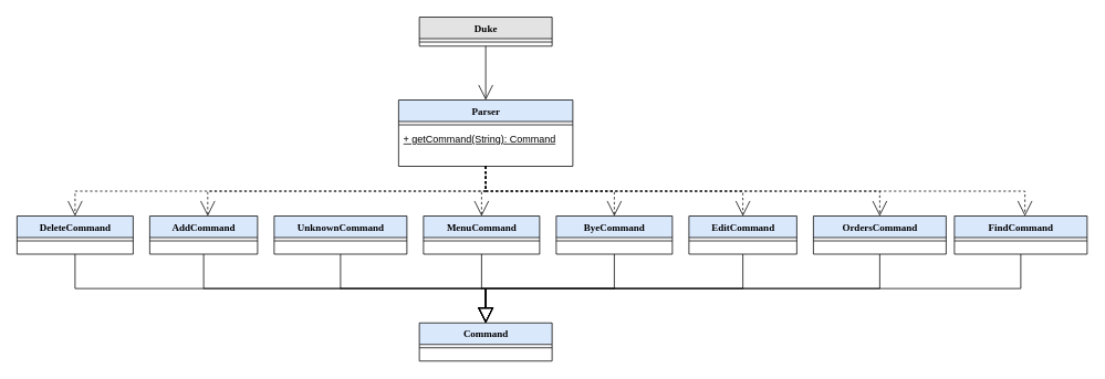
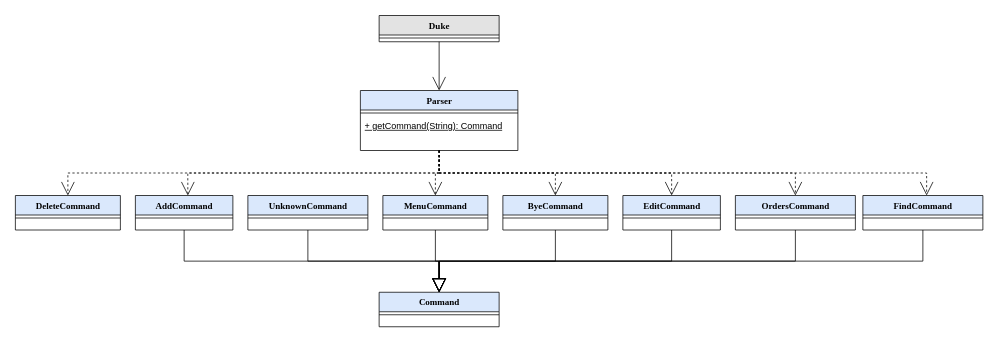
- <mxCell id="33" value="" style="endArrow=block;endSize=16;endFill=0;html=1;rounded=0;edgeStyle=orthogonalEdgeStyle;entryX=0.5;entryY=0;entryDx=0;entryDy=0;exitX=0.5;exitY=1;exitDx=0;exitDy=0;" parent="1" source="10" target="22" edge="1"><mxGeometry width="160" relative="1" as="geometry"><mxPoint x="345" y="360" as="sourcePoint" /><mxPoint x="505" y="360" as="targetPoint" /></mxGeometry></mxCell>
